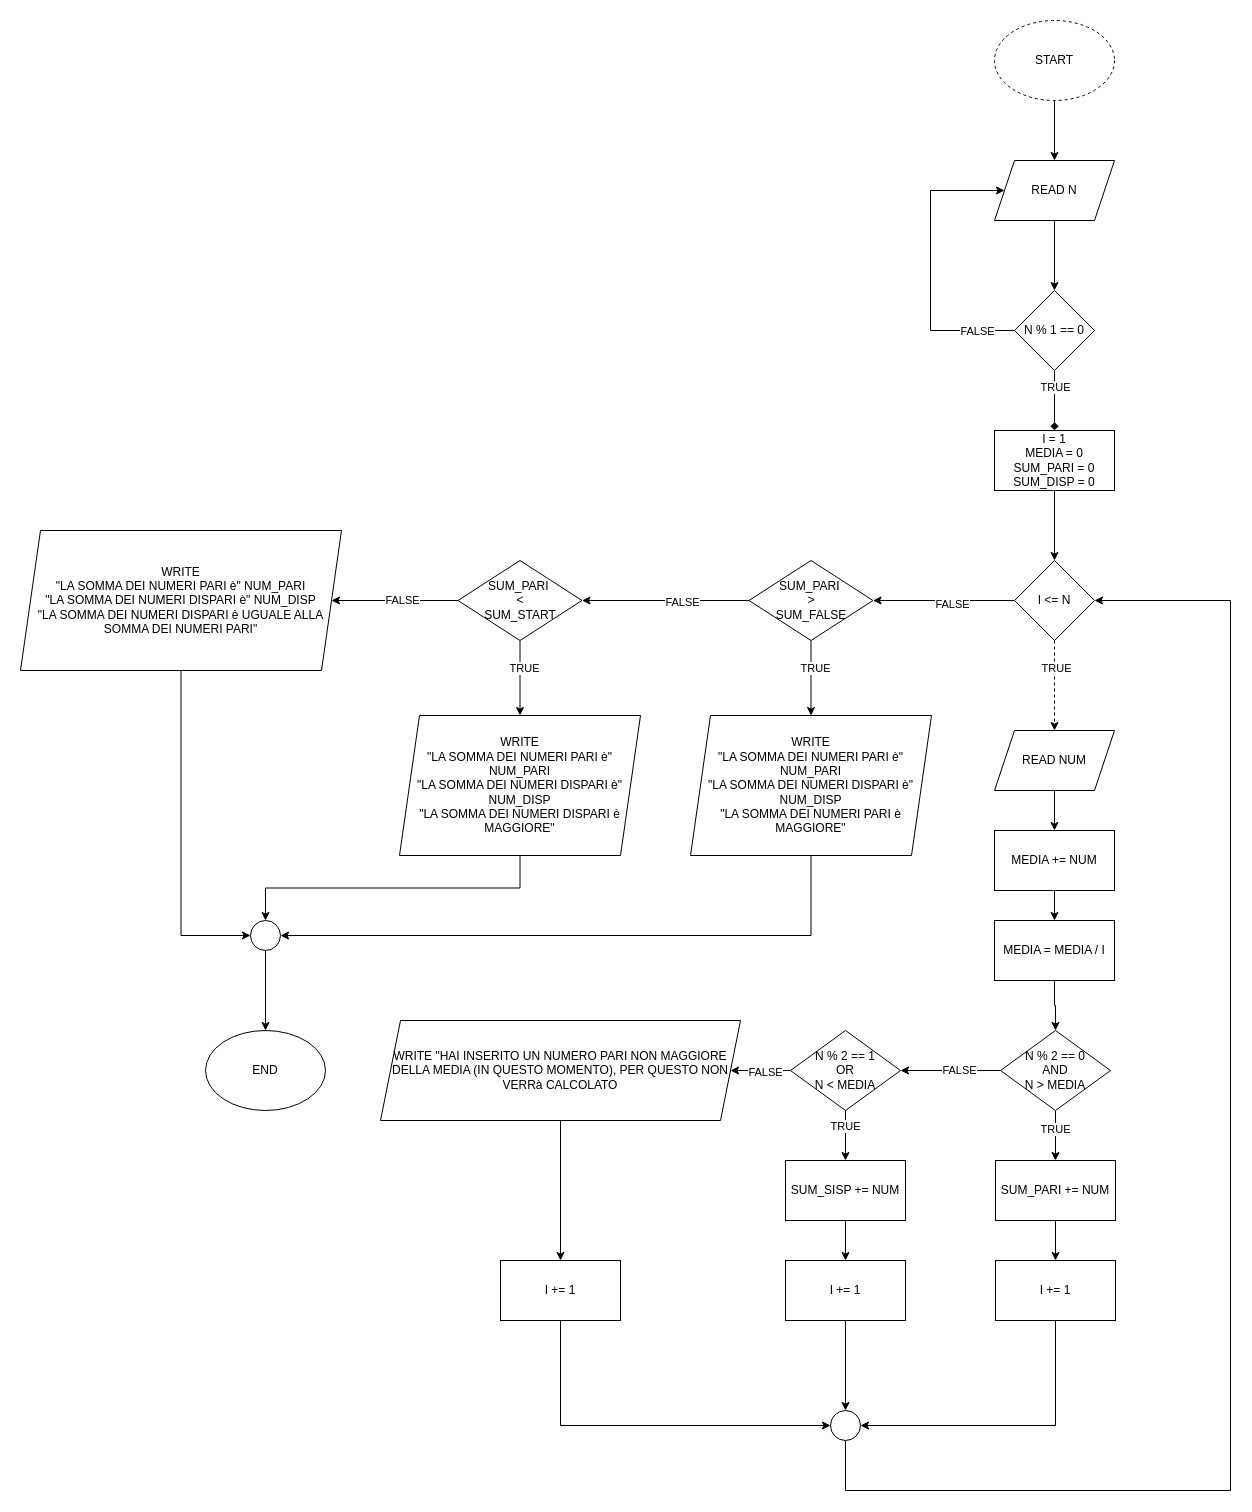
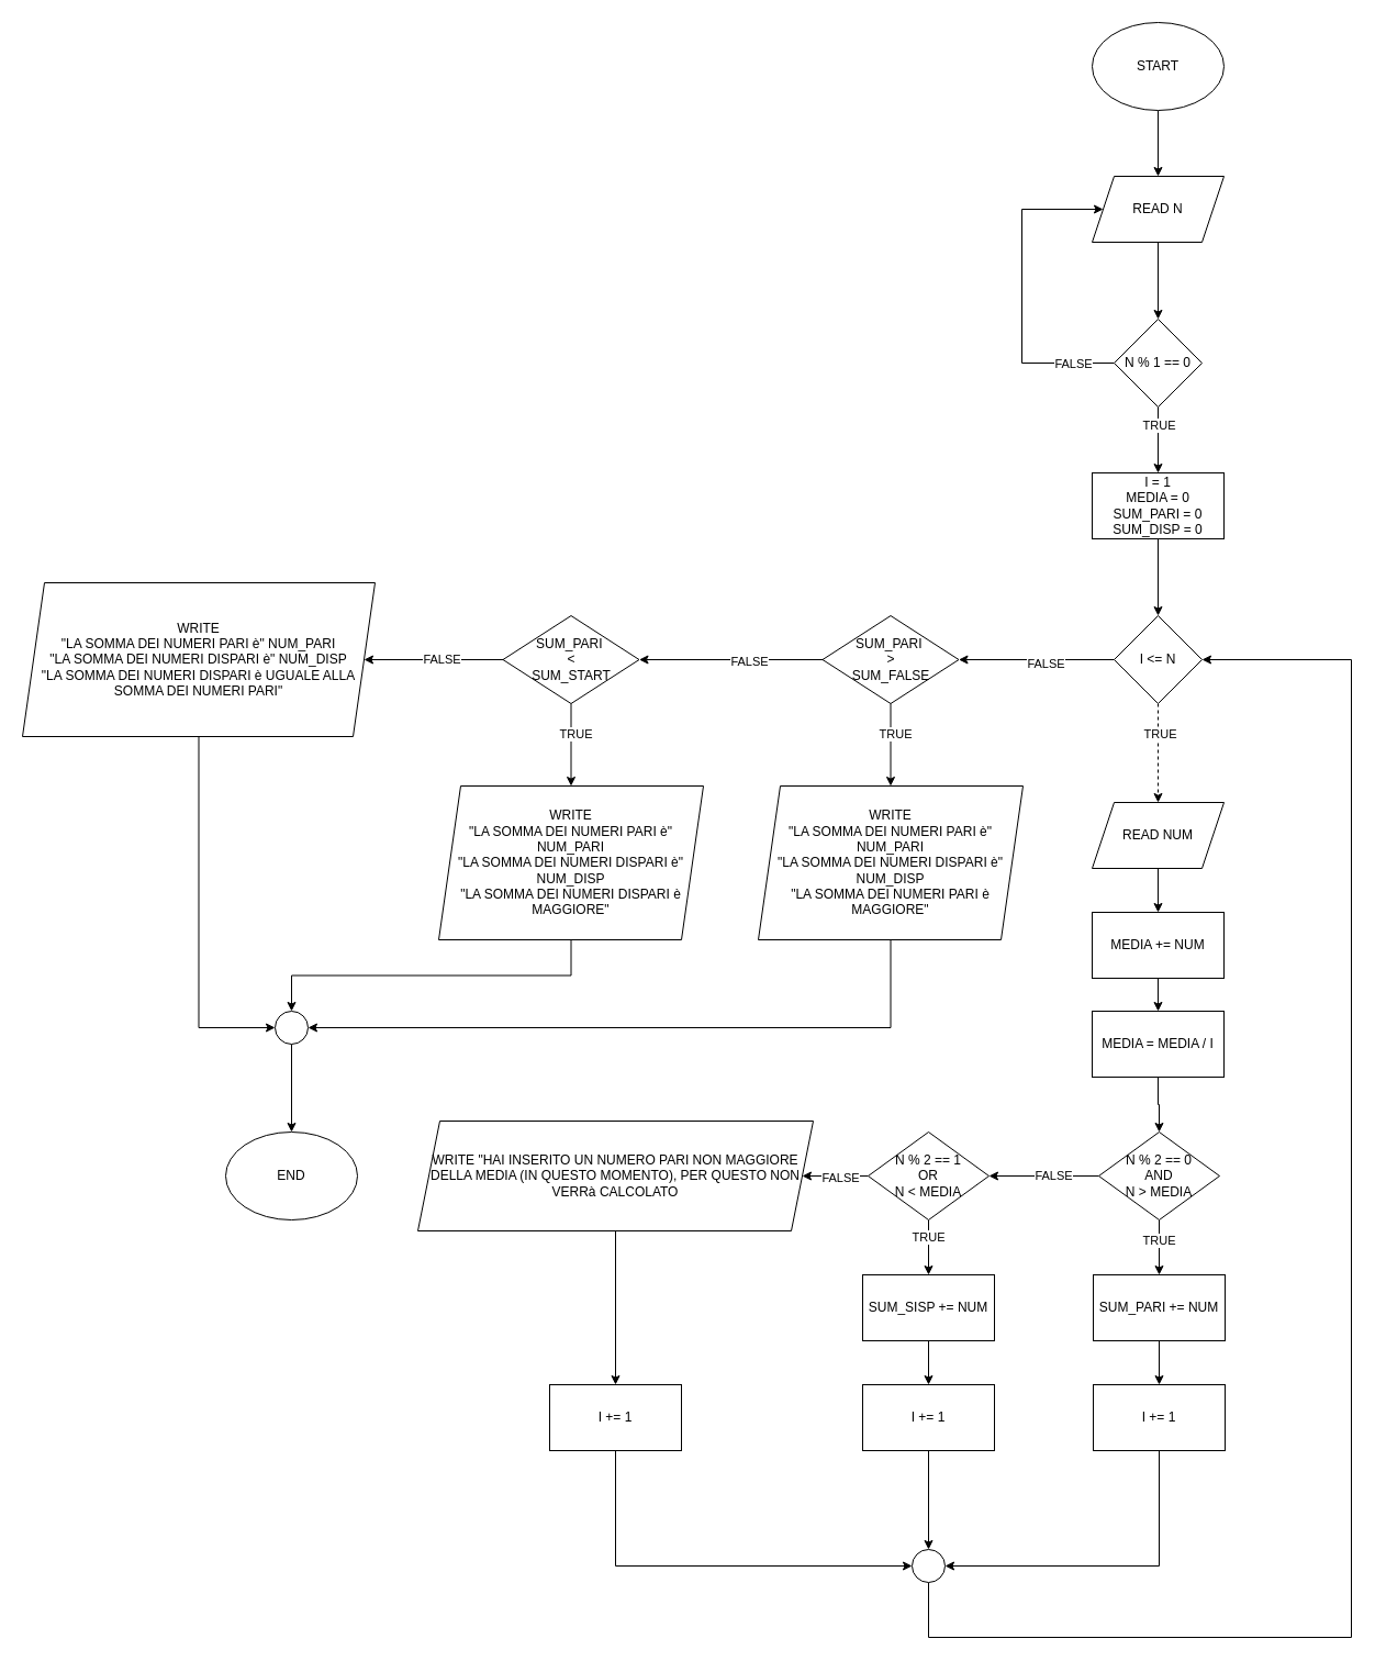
- <mxCell id="3" value="START" style="ellipse;whiteSpace=wrap;html=1;dashed=1;" vertex="1" parent="1"><mxGeometry x="994" y="20" width="120" height="80" as="geometry" /></mxCell>
+ <mxCell id="3" value="START" style="ellipse;whiteSpace=wrap;html=1;" vertex="1" parent="1"><mxGeometry x="994" y="20" width="120" height="80" as="geometry" /></mxCell>
- <mxCell id="64" value="" style="edgeStyle=orthogonalEdgeStyle;rounded=0;orthogonalLoop=1;jettySize=auto;html=1;endArrow=diamond;" edge="1" parent="1" source="66" target="7"><mxGeometry relative="1" as="geometry" /></mxCell>
+ <mxCell id="64" value="" style="edgeStyle=orthogonalEdgeStyle;rounded=0;orthogonalLoop=1;jettySize=auto;html=1;" edge="1" parent="1" source="66" target="7"><mxGeometry relative="1" as="geometry" /></mxCell>
